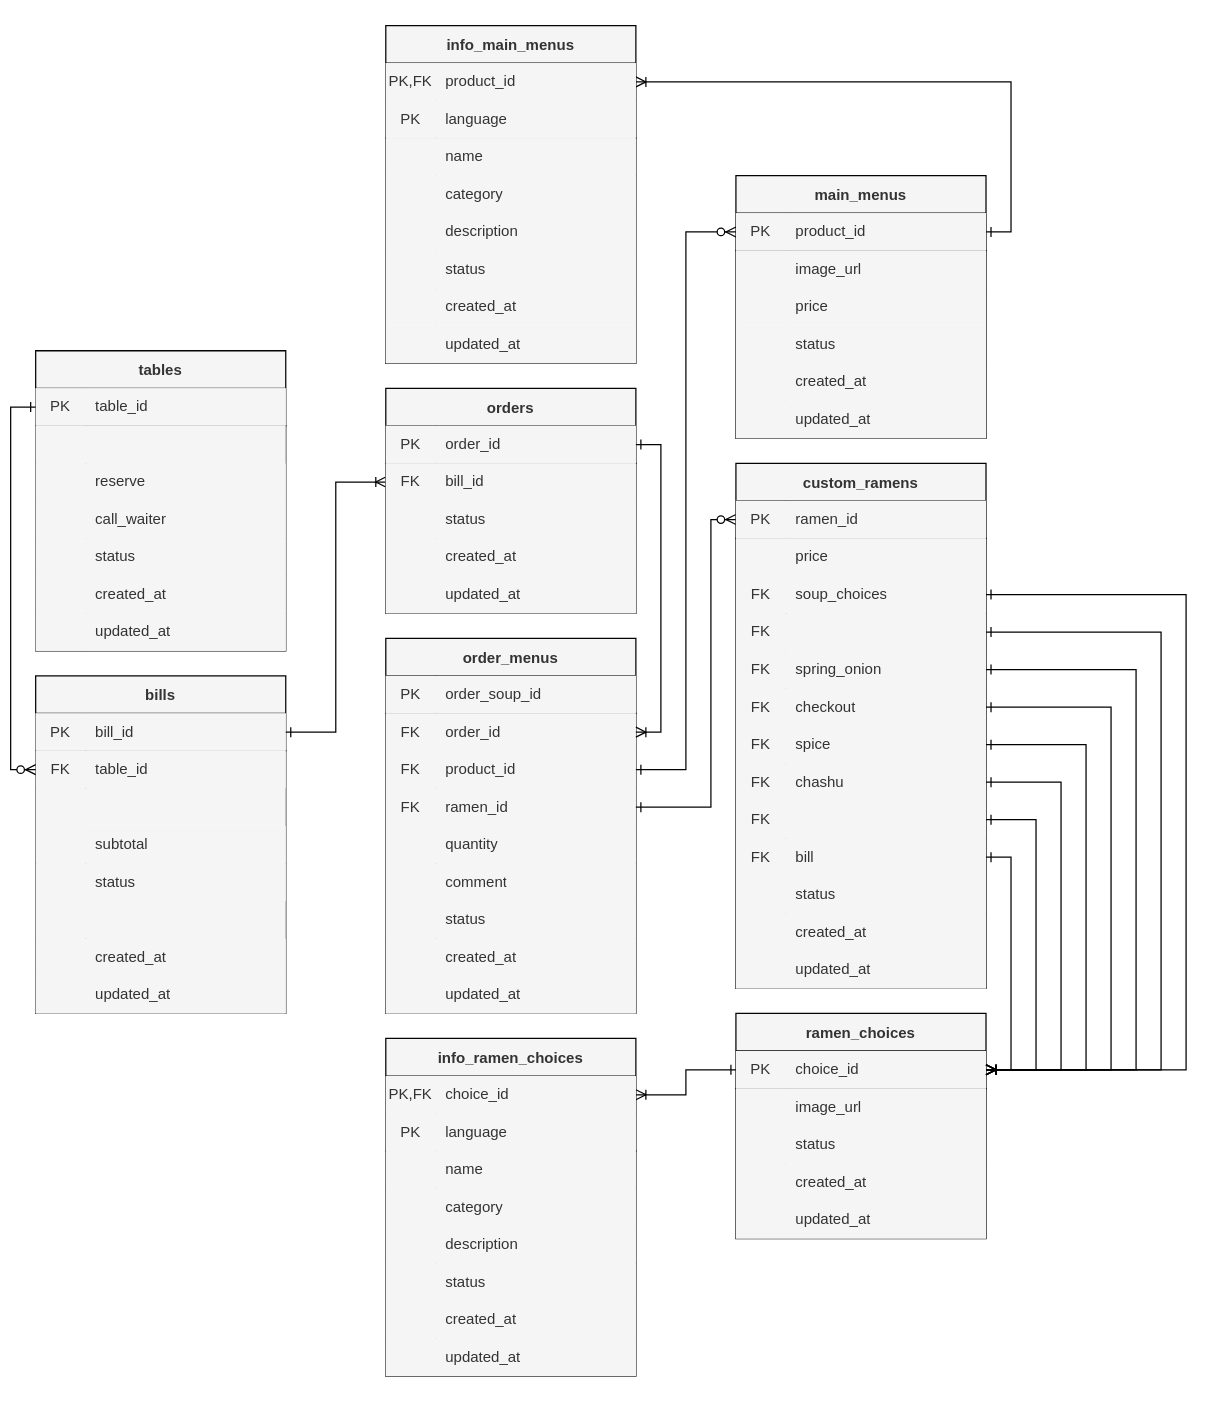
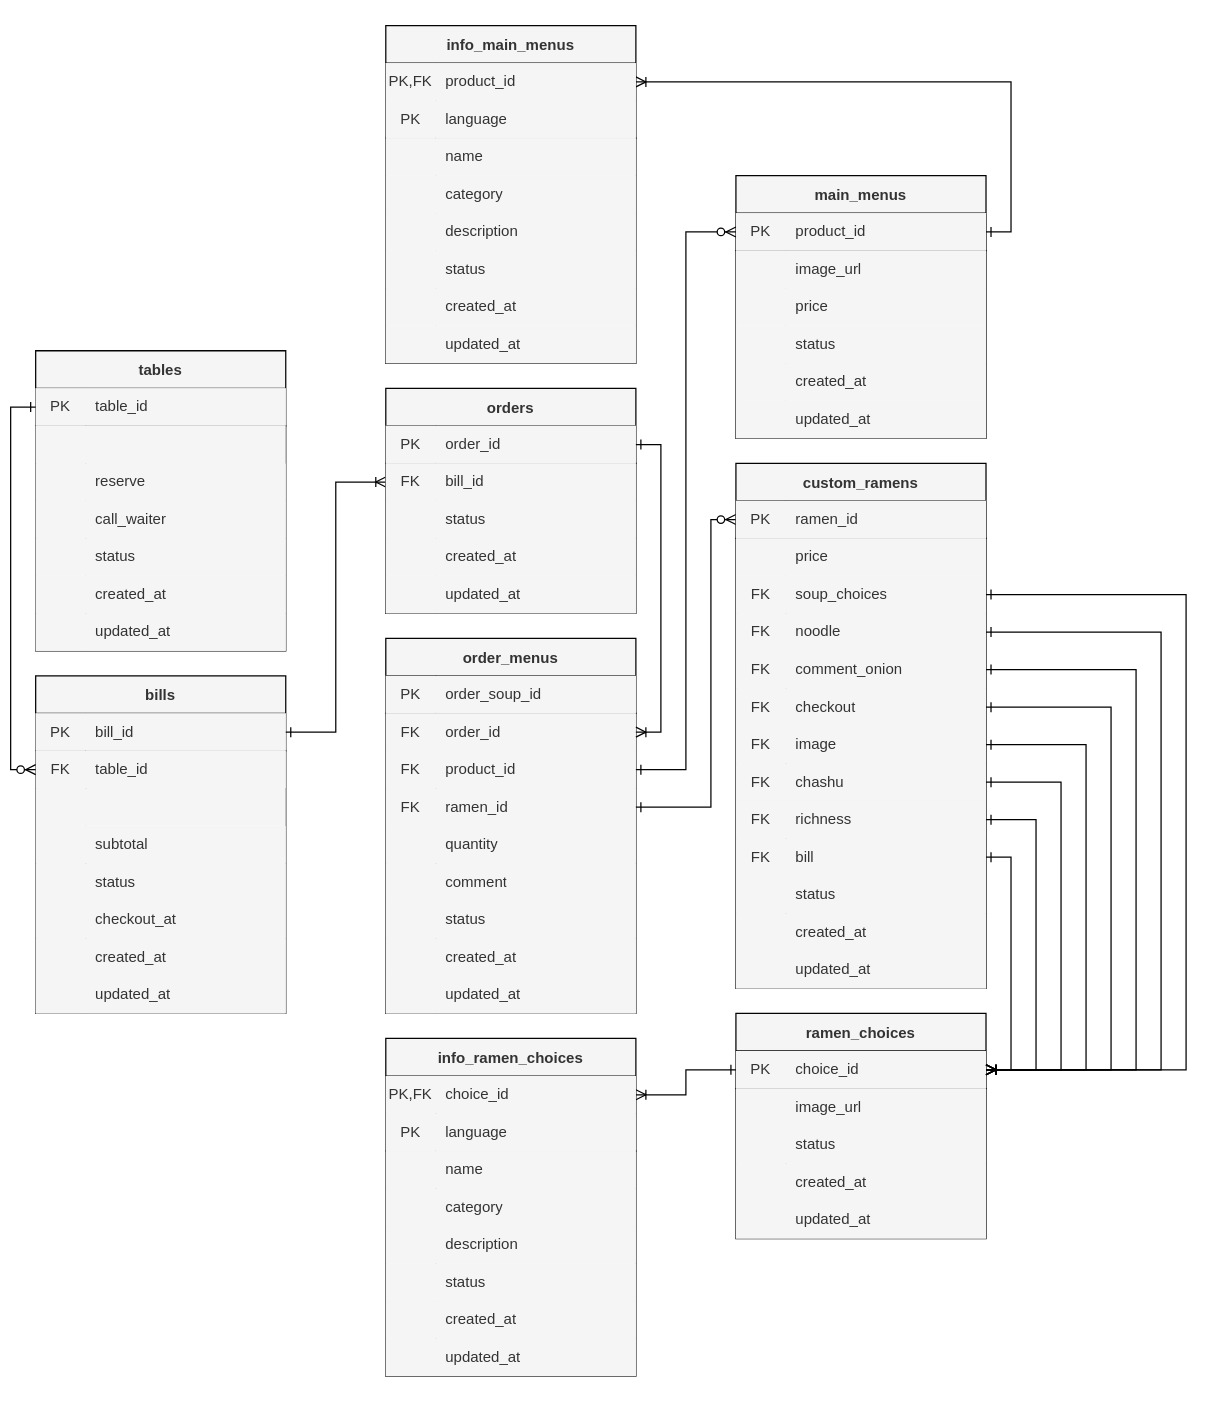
+ <mxCell id="196" value="noodle" style="shape=partialRectangle;html=1;whiteSpace=wrap;connectable=0;fillColor=#f5f5f5;top=0;left=0;bottom=0;right=0;align=left;spacingLeft=6;overflow=hidden;labelBackgroundColor=none;fontColor=#333333;strokeColor=#030303;" parent="194" vertex="1"><mxGeometry x="40" width="160" height="30" as="geometry" /></mxCell>
- <mxCell id="199" value="spring_onion" style="shape=partialRectangle;html=1;whiteSpace=wrap;connectable=0;fillColor=#f5f5f5;top=0;left=0;bottom=0;right=0;align=left;spacingLeft=6;overflow=hidden;labelBackgroundColor=none;fontColor=#333333;strokeColor=#030303;" parent="197" vertex="1"><mxGeometry x="40" width="160" height="30" as="geometry" /></mxCell>
+ <mxCell id="199" value="comment_onion" style="shape=partialRectangle;html=1;whiteSpace=wrap;connectable=0;fillColor=#f5f5f5;top=0;left=0;bottom=0;right=0;align=left;spacingLeft=6;overflow=hidden;labelBackgroundColor=none;fontColor=#333333;strokeColor=#030303;" parent="197" vertex="1"><mxGeometry x="40" width="160" height="30" as="geometry" /></mxCell>
- <mxCell id="205" value="spice" style="shape=partialRectangle;html=1;whiteSpace=wrap;connectable=0;fillColor=#f5f5f5;top=0;left=0;bottom=0;right=0;align=left;spacingLeft=6;overflow=hidden;labelBackgroundColor=none;fontColor=#333333;strokeColor=#030303;" parent="203" vertex="1"><mxGeometry x="40" width="160" height="30" as="geometry" /></mxCell>
+ <mxCell id="205" value="image" style="shape=partialRectangle;html=1;whiteSpace=wrap;connectable=0;fillColor=#f5f5f5;top=0;left=0;bottom=0;right=0;align=left;spacingLeft=6;overflow=hidden;labelBackgroundColor=none;fontColor=#333333;strokeColor=#030303;" parent="203" vertex="1"><mxGeometry x="40" width="160" height="30" as="geometry" /></mxCell>
+ <mxCell id="211" value="richness" style="shape=partialRectangle;html=1;whiteSpace=wrap;connectable=0;fillColor=#f5f5f5;top=0;left=0;bottom=0;right=0;align=left;spacingLeft=6;overflow=hidden;labelBackgroundColor=none;fontColor=#333333;strokeColor=#030303;" parent="209" vertex="1"><mxGeometry x="40" width="160" height="30" as="geometry" /></mxCell>
+ <mxCell id="56" value="checkout_at" style="shape=partialRectangle;html=1;whiteSpace=wrap;connectable=0;fillColor=#f5f5f5;top=0;left=0;bottom=0;right=0;align=left;spacingLeft=6;overflow=hidden;labelBackgroundColor=none;fontColor=#333333;strokeColor=#030303;" parent="54" vertex="1"><mxGeometry x="40" width="160" height="30" as="geometry" /></mxCell>
